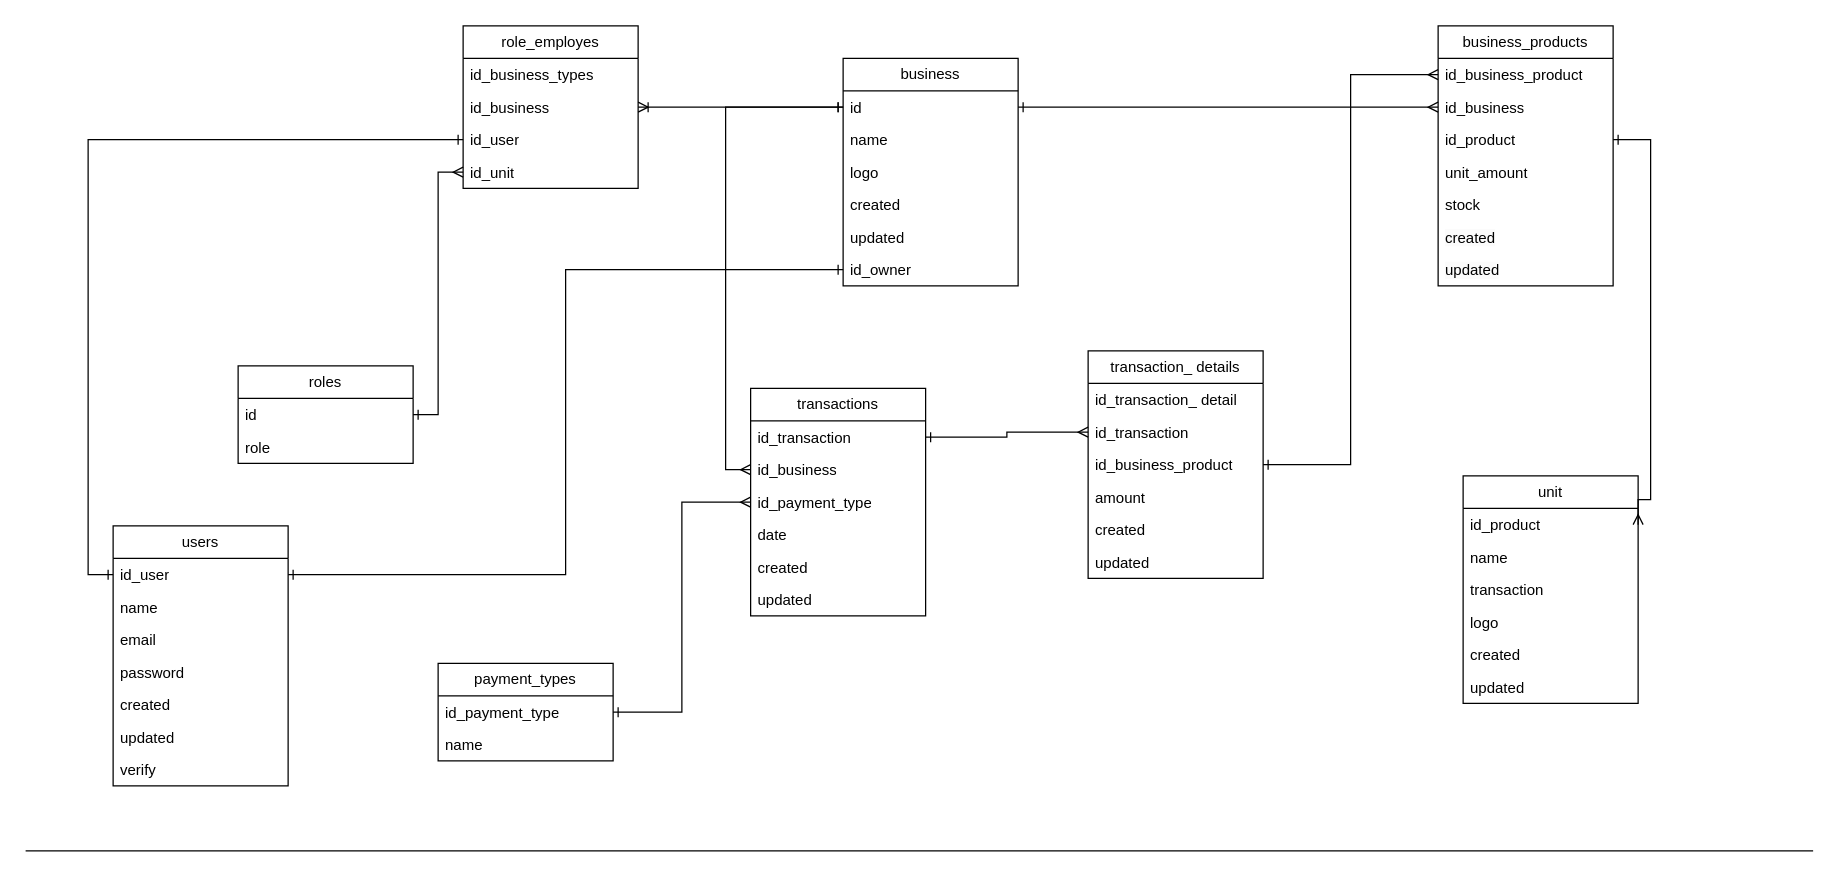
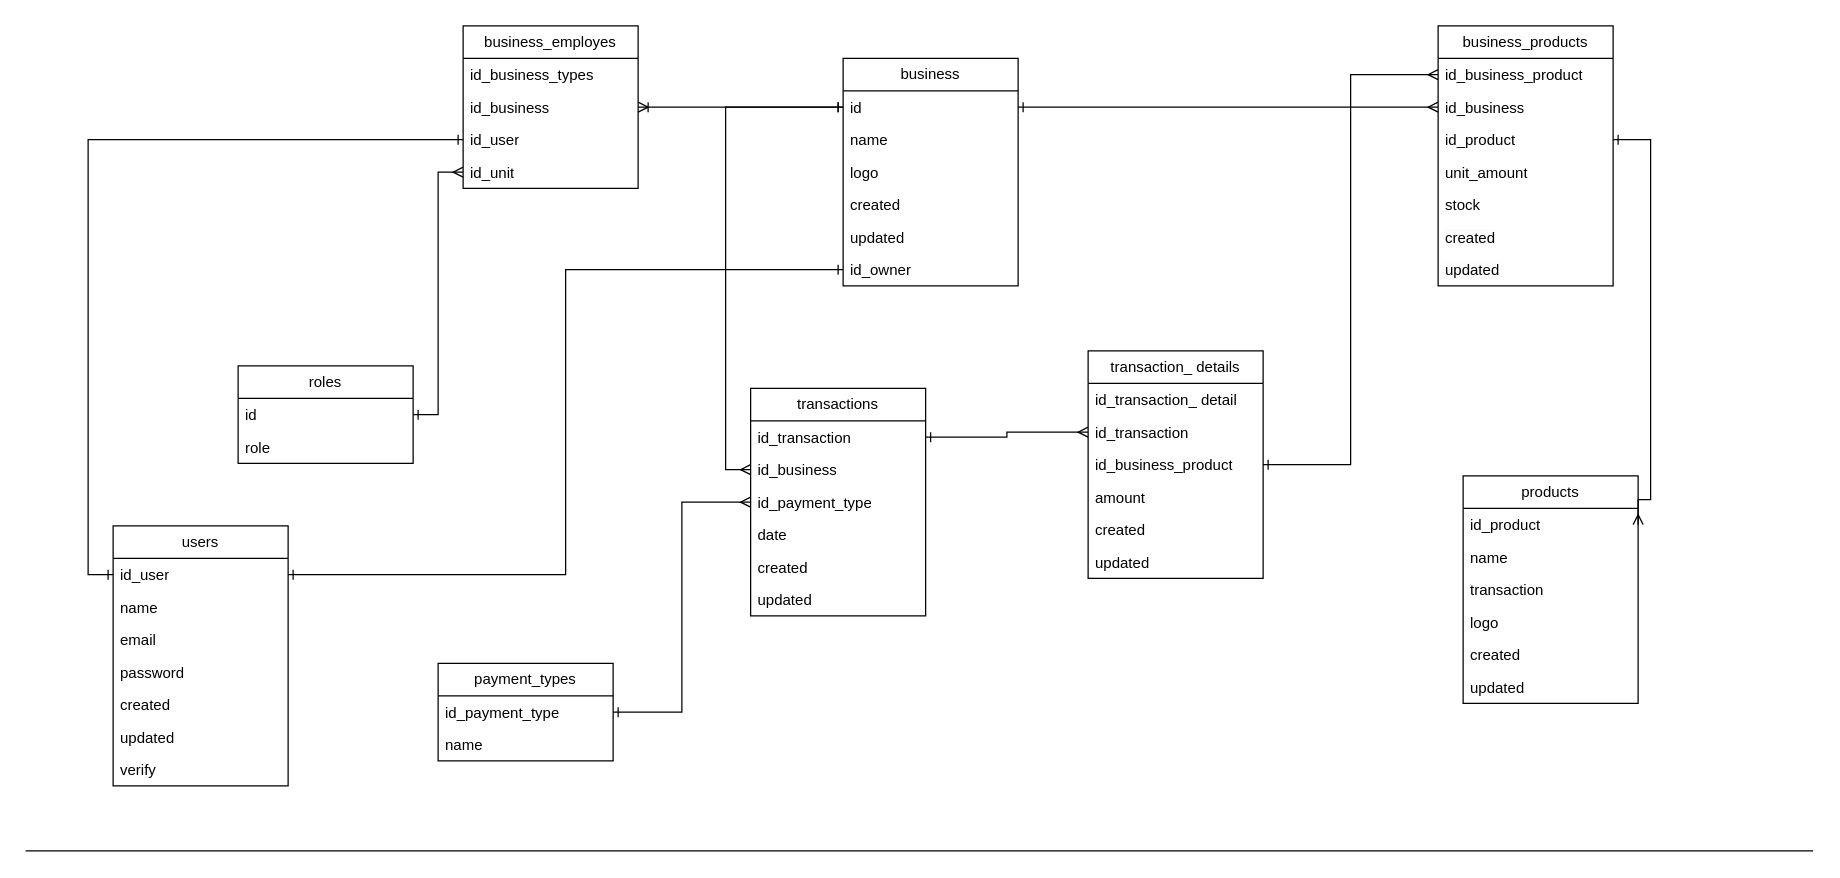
- <mxCell id="19" value="role_employes" style="swimlane;fontStyle=0;childLayout=stackLayout;horizontal=1;startSize=26;fillColor=none;horizontalStack=0;resizeParent=1;resizeParentMax=0;resizeLast=0;collapsible=1;marginBottom=0;whiteSpace=wrap;html=1;" parent="1" vertex="1"><mxGeometry x="370" y="20" width="140" height="130" as="geometry" /></mxCell>
+ <mxCell id="19" value="business_employes" style="swimlane;fontStyle=0;childLayout=stackLayout;horizontal=1;startSize=26;fillColor=none;horizontalStack=0;resizeParent=1;resizeParentMax=0;resizeLast=0;collapsible=1;marginBottom=0;whiteSpace=wrap;html=1;" parent="1" vertex="1"><mxGeometry x="370" y="20" width="140" height="130" as="geometry" /></mxCell>
- <mxCell id="29" value="unit" style="swimlane;fontStyle=0;childLayout=stackLayout;horizontal=1;startSize=26;fillColor=none;horizontalStack=0;resizeParent=1;resizeParentMax=0;resizeLast=0;collapsible=1;marginBottom=0;whiteSpace=wrap;html=1;" parent="1" vertex="1"><mxGeometry x="1170" width="140" height="182" as="geometry" y="380" /></mxCell>
+ <mxCell id="29" value="products" style="swimlane;fontStyle=0;childLayout=stackLayout;horizontal=1;startSize=26;fillColor=none;horizontalStack=0;resizeParent=1;resizeParentMax=0;resizeLast=0;collapsible=1;marginBottom=0;whiteSpace=wrap;html=1;" parent="1" vertex="1"><mxGeometry x="1170" width="140" height="182" as="geometry" y="380" /></mxCell>
